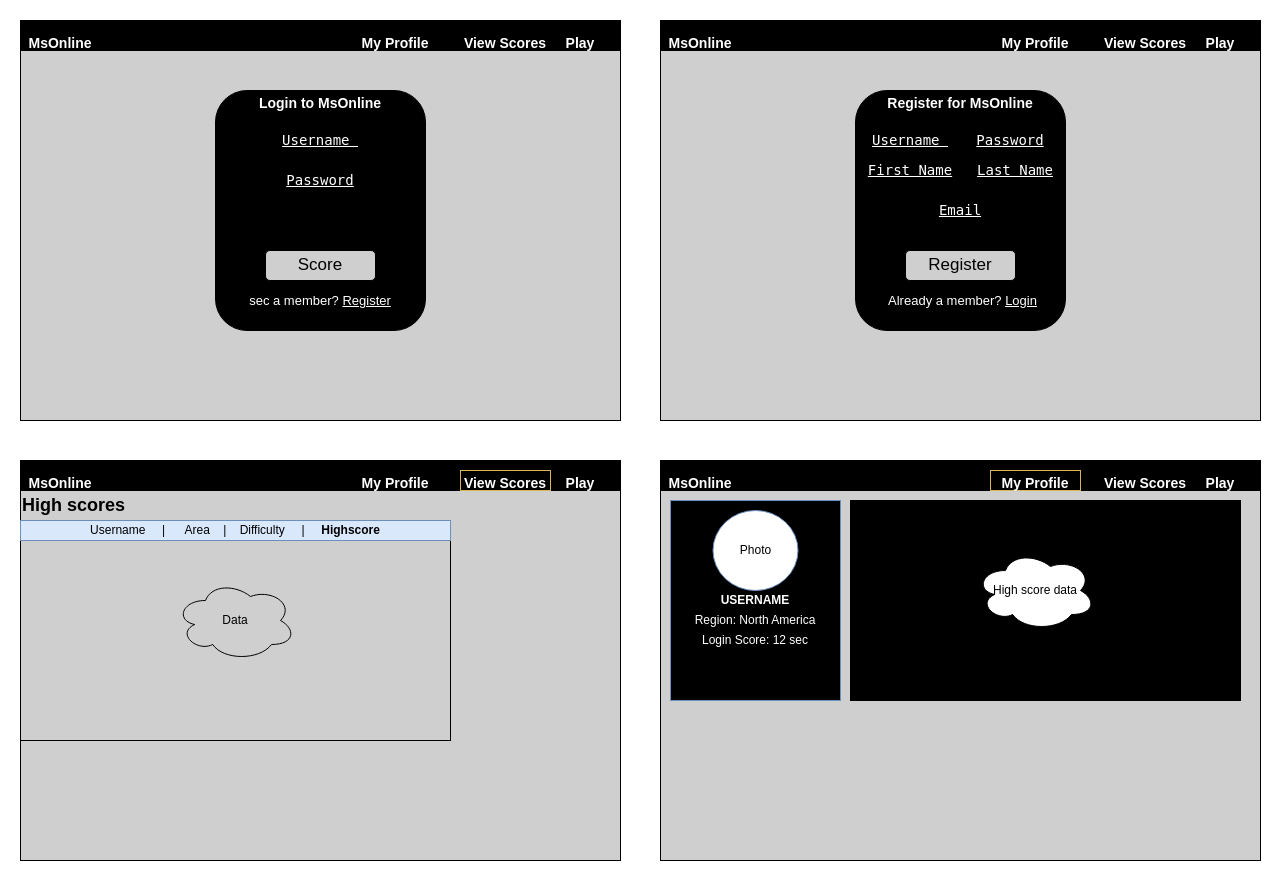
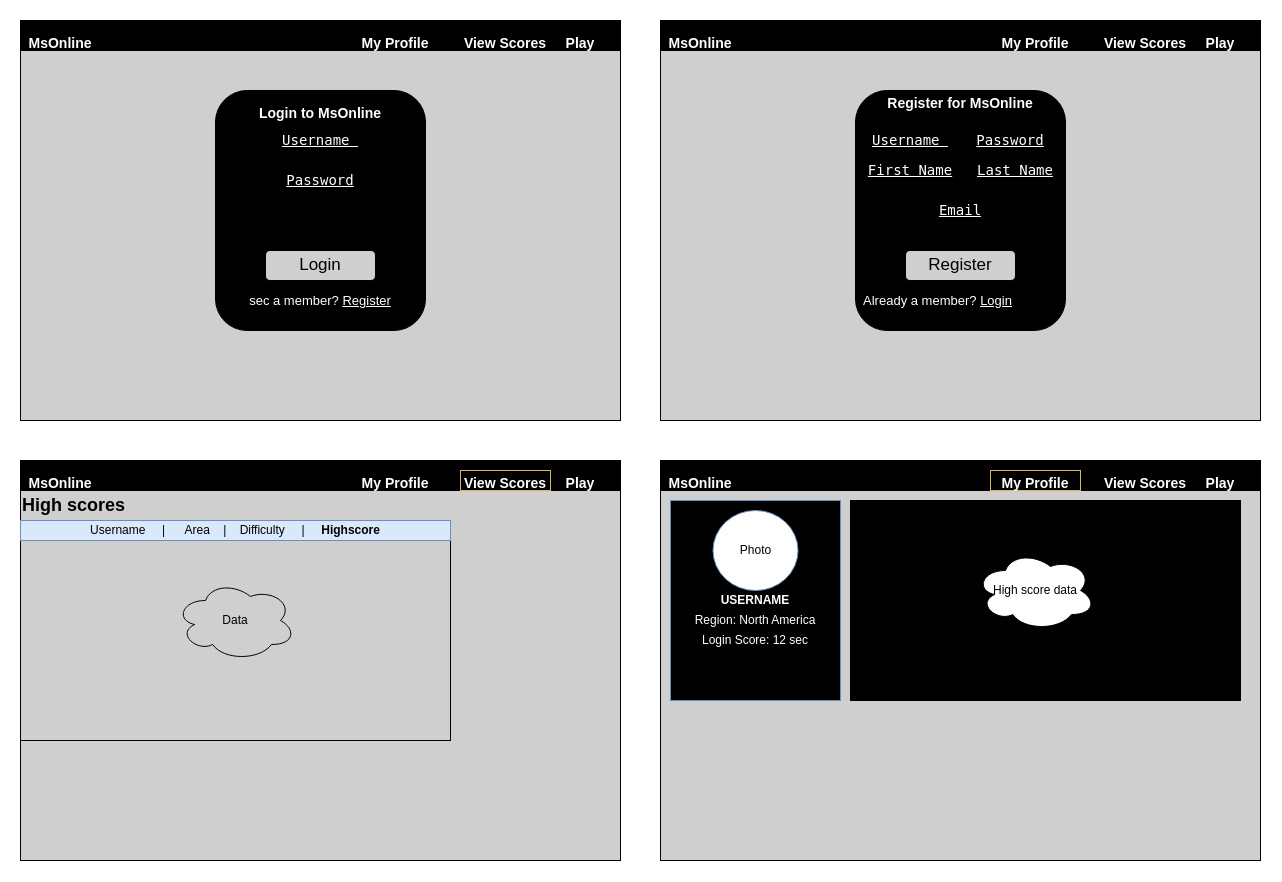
- <mxCell id="6" value="&lt;h1&gt;&lt;font color=&quot;#ffffff&quot; style=&quot;font-size: 14px&quot;&gt;Login to MsOnline&lt;/font&gt;&lt;/h1&gt;" style="text;html=1;strokeColor=none;fillColor=none;align=center;verticalAlign=middle;whiteSpace=wrap;rounded=0;" vertex="1" parent="1"><mxGeometry x="220" y="90" width="200" height="20" as="geometry" /></mxCell>
+ <mxCell id="6" value="&lt;h1&gt;&lt;font color=&quot;#ffffff&quot; style=&quot;font-size: 14px&quot;&gt;Login to MsOnline&lt;/font&gt;&lt;/h1&gt;" style="text;html=1;strokeColor=none;fillColor=none;align=center;verticalAlign=middle;whiteSpace=wrap;rounded=0;" vertex="1" parent="1"><mxGeometry x="220" y="100" width="200" height="20" as="geometry" /></mxCell>
- <mxCell id="9" value="&lt;font style=&quot;font-size: 17px&quot;&gt;Score&lt;/font&gt;" style="rounded=1;whiteSpace=wrap;html=1;fillColor=#CFCFCF;" vertex="1" parent="1"><mxGeometry x="265" y="250" width="110" height="30" as="geometry" /></mxCell>
+ <mxCell id="9" value="&lt;font style=&quot;font-size: 17px&quot;&gt;Login&lt;/font&gt;" style="rounded=1;whiteSpace=wrap;html=1;fillColor=#CFCFCF;" vertex="1" parent="1"><mxGeometry x="265" y="250" width="110" height="30" as="geometry" /></mxCell>
- <mxCell id="22" value="&lt;font color=&quot;#ffffff&quot;&gt;&lt;span style=&quot;font-size: 13px&quot;&gt;Already a member? &lt;u&gt;Login&lt;/u&gt;&lt;/span&gt;&lt;/font&gt;" style="text;html=1;strokeColor=none;fillColor=none;align=center;verticalAlign=middle;whiteSpace=wrap;rounded=0;" vertex="1" parent="1"><mxGeometry x="885" y="290" width="155" height="20" as="geometry" /></mxCell>
+ <mxCell id="22" value="&lt;font color=&quot;#ffffff&quot;&gt;&lt;span style=&quot;font-size: 13px&quot;&gt;Already a member? &lt;u&gt;Login&lt;/u&gt;&lt;/span&gt;&lt;/font&gt;" style="text;html=1;strokeColor=none;fillColor=none;align=center;verticalAlign=middle;whiteSpace=wrap;rounded=0;" vertex="1" parent="1"><mxGeometry x="860" y="290" width="155" height="20" as="geometry" /></mxCell>
